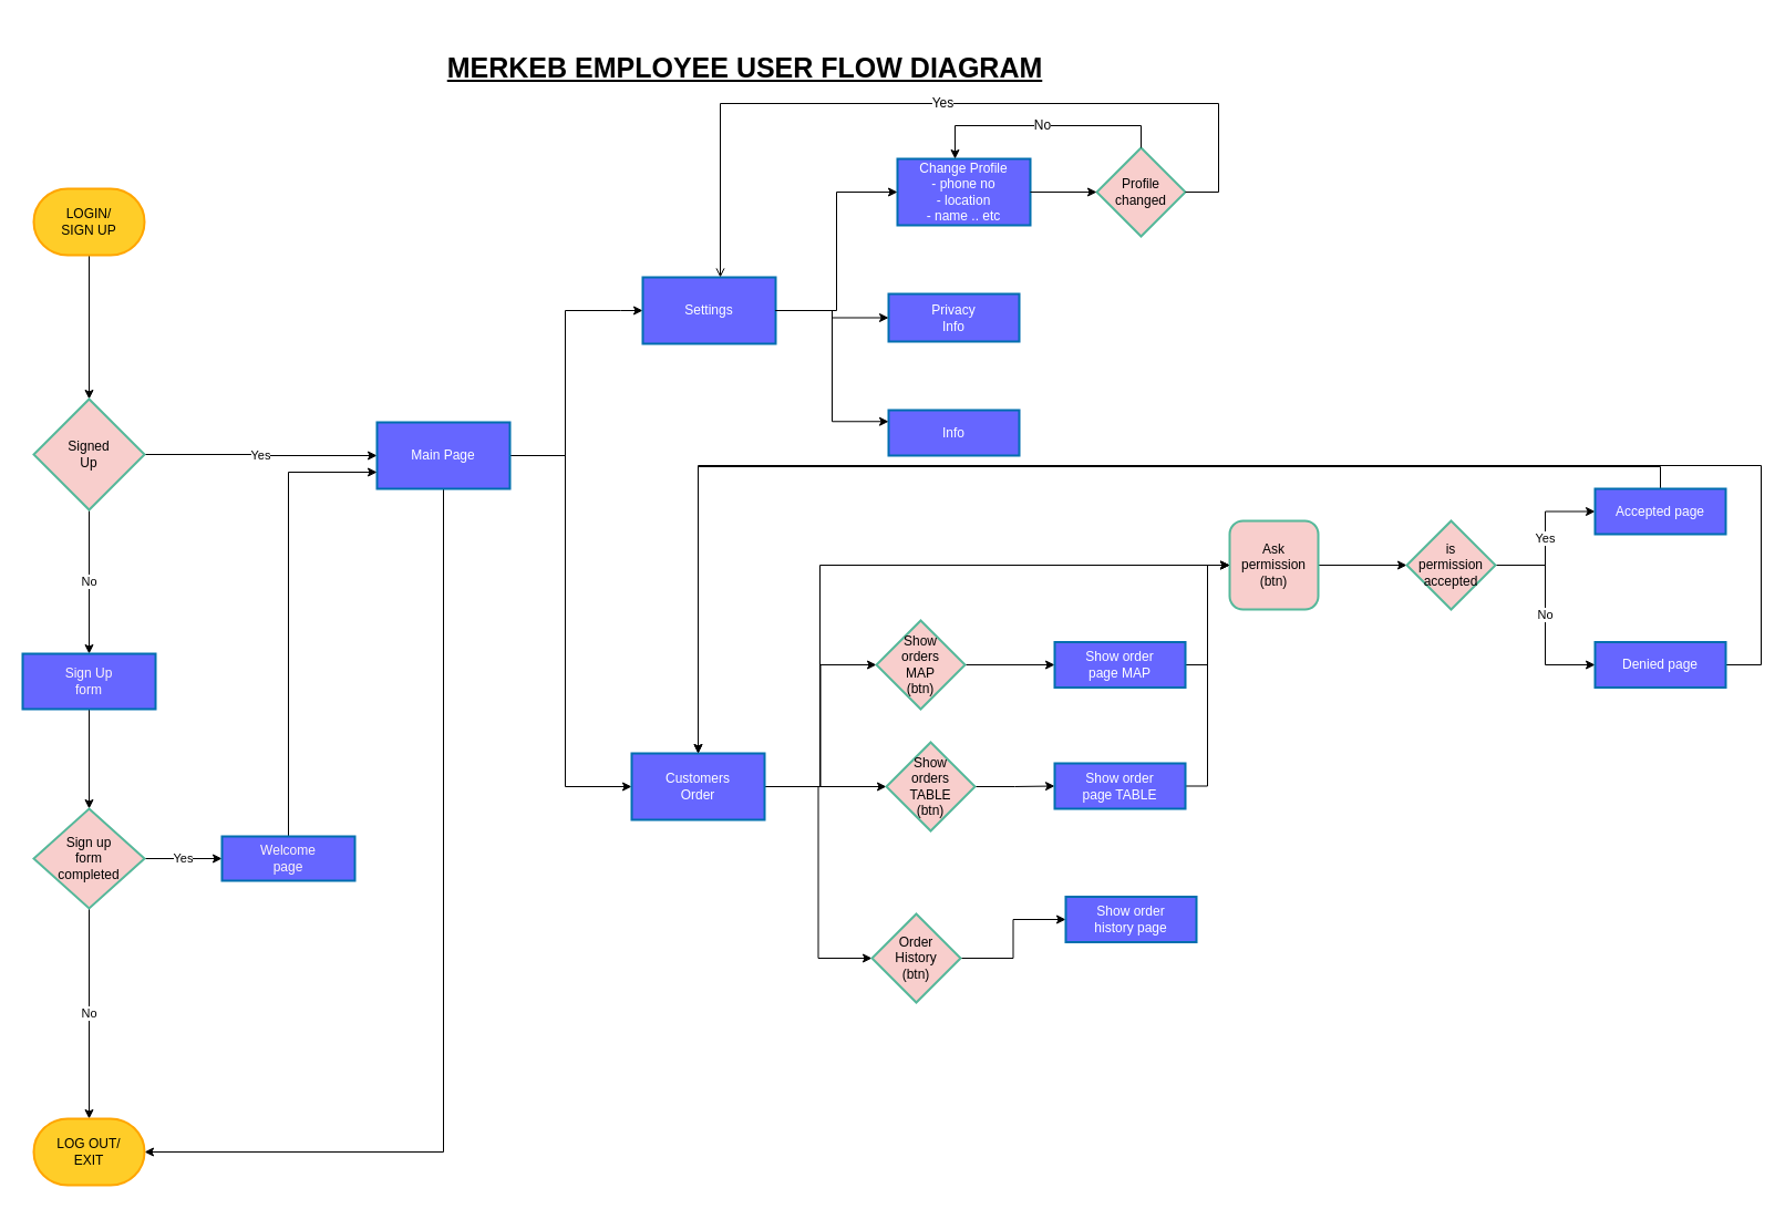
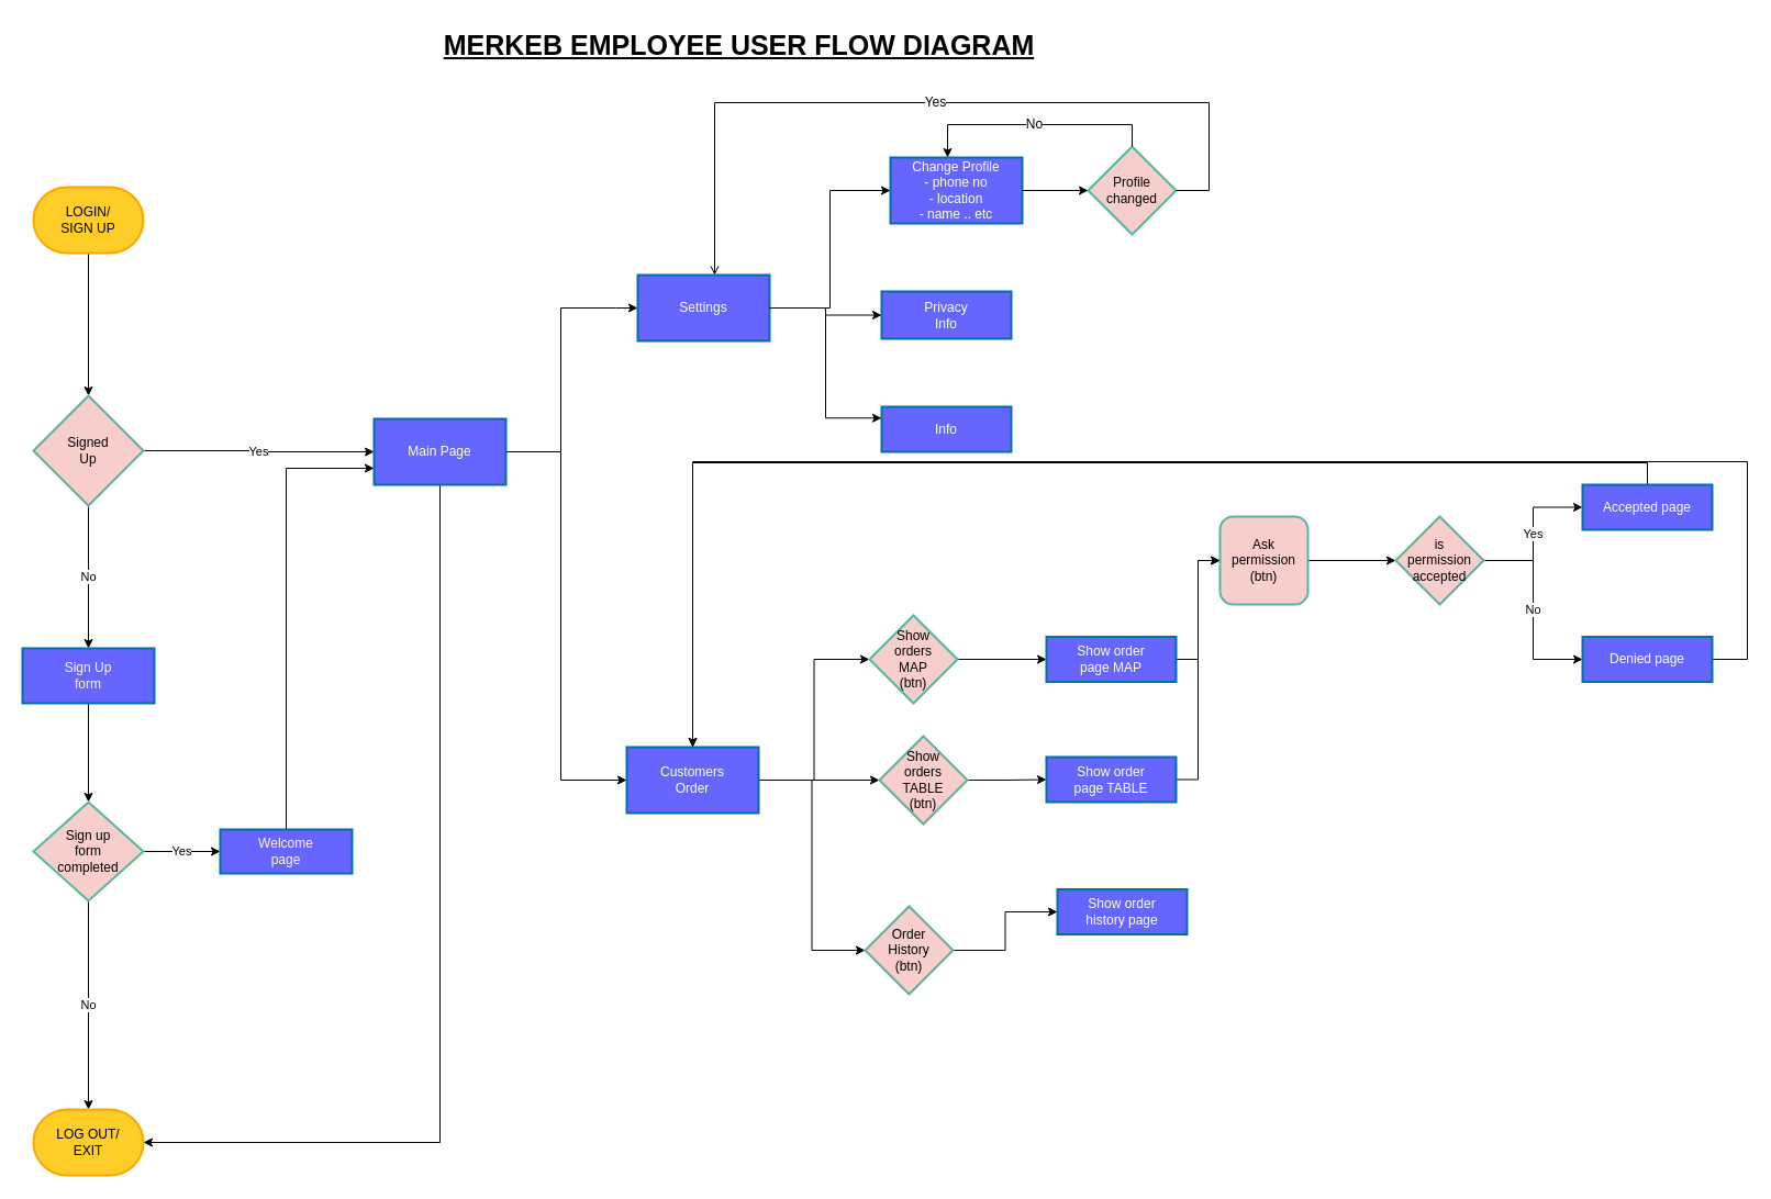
- <mxCell id="56" value="MERKEB EMPLOYEE USER FLOW DIAGRAM" style="text;html=1;align=center;verticalAlign=middle;resizable=0;points=[];autosize=1;strokeColor=none;fillColor=none;fontSize=25;fontFamily=Helvetica;fontColor=#000000;fontStyle=5" vertex="1" parent="1"><mxGeometry x="397" y="40" width="550" height="40" as="geometry" /></mxCell>
+ <mxCell id="56" value="MERKEB EMPLOYEE USER FLOW DIAGRAM" style="text;html=1;align=center;verticalAlign=middle;resizable=0;points=[];autosize=1;strokeColor=none;fillColor=none;fontSize=25;fontFamily=Helvetica;fontColor=#000000;fontStyle=5" vertex="1" parent="1"><mxGeometry x="397" y="20" width="550" height="40" as="geometry" /></mxCell>
- <mxCell id="33" style="edgeStyle=orthogonalEdgeStyle;rounded=0;orthogonalLoop=1;jettySize=auto;html=1;exitX=1;exitY=0.5;exitDx=0;exitDy=0;entryX=0;entryY=0.5;entryDx=0;entryDy=0;" edge="1" parent="1" source="35" target="37"><mxGeometry relative="1" as="geometry"><Array as="points"><mxPoint x="740" y="710" /><mxPoint x="740" y="510" /></Array></mxGeometry></mxCell>
